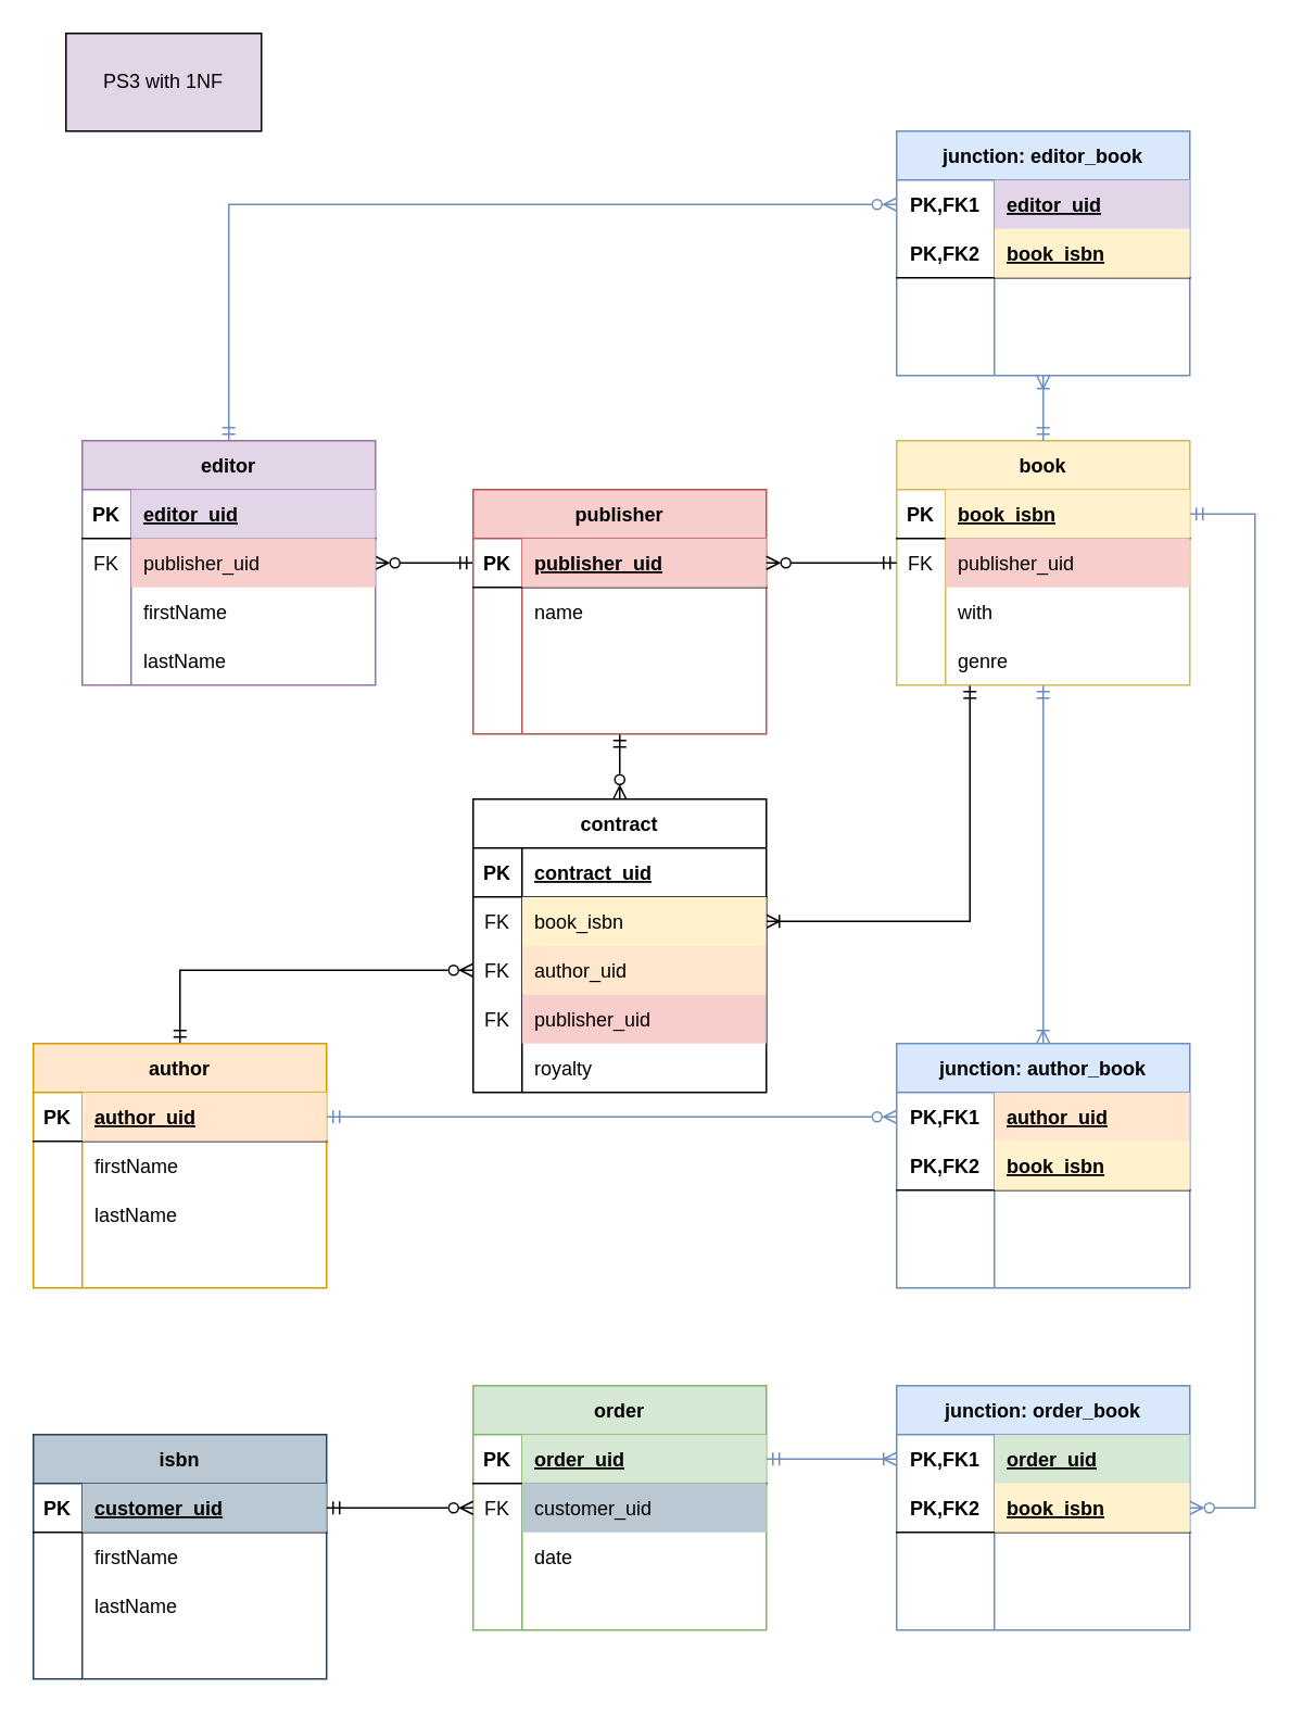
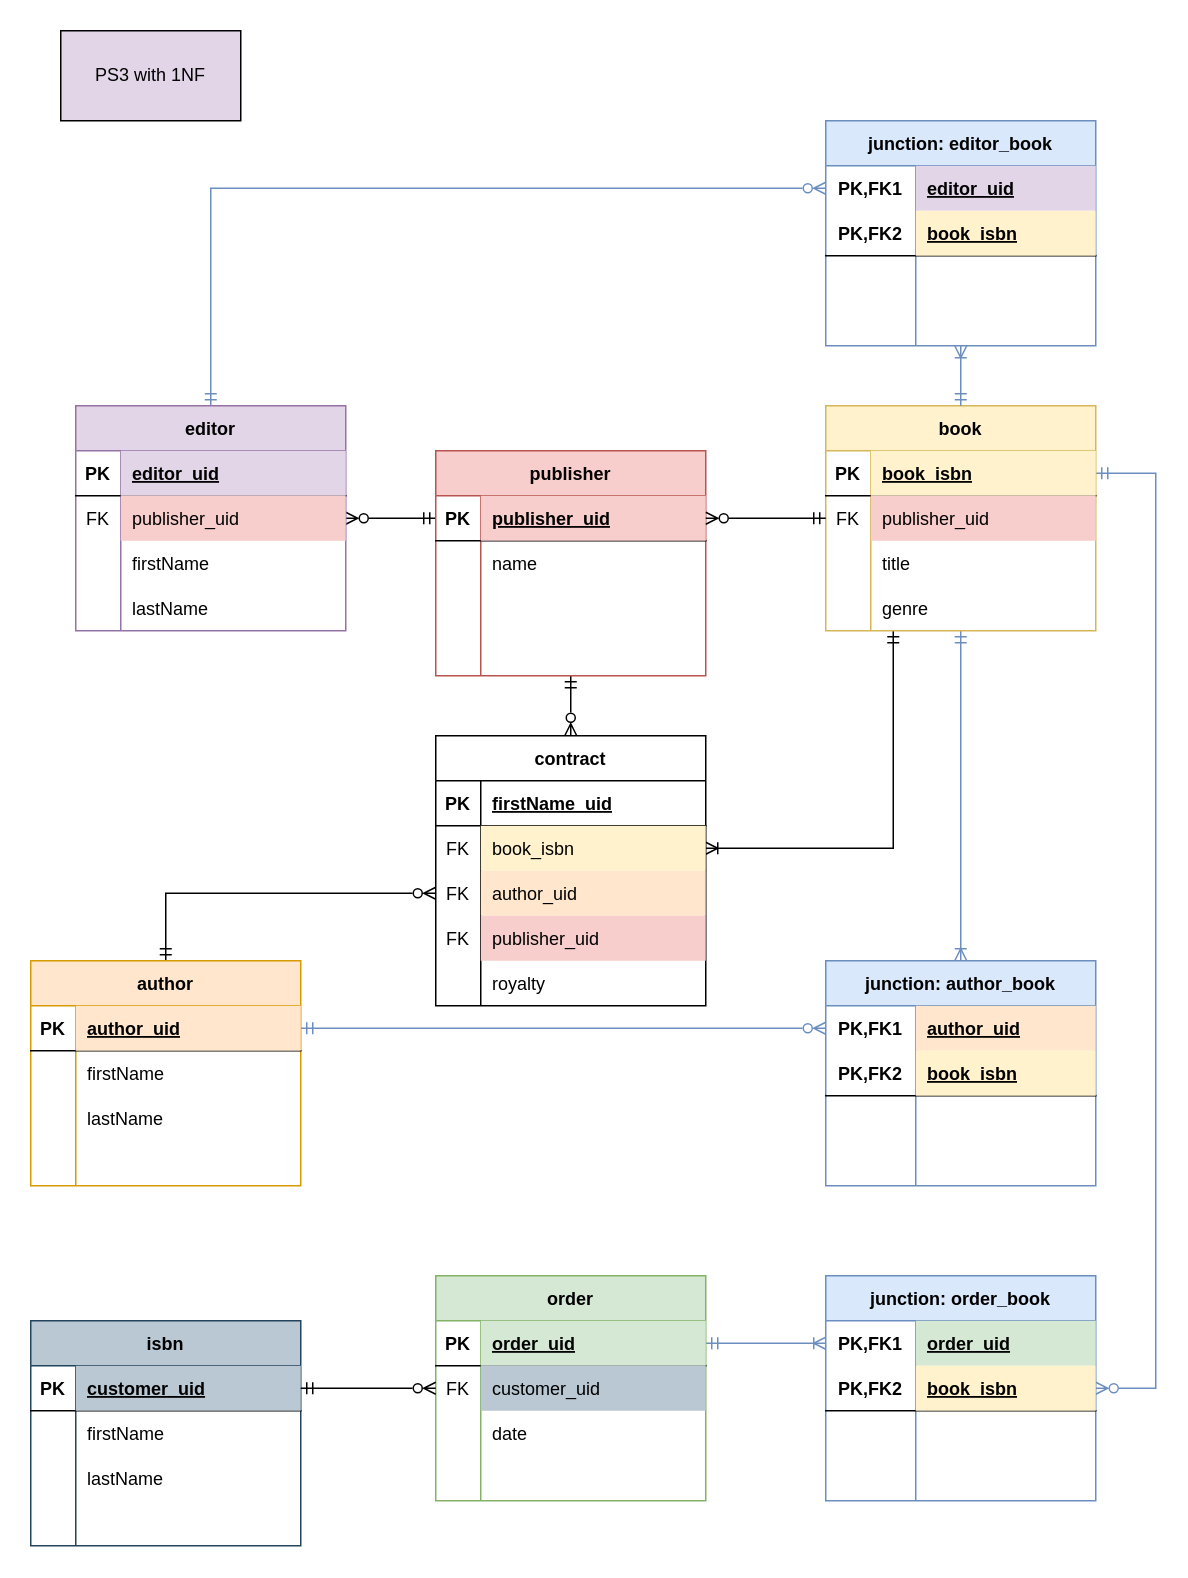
- <mxCell id="58" value="with" style="shape=partialRectangle;connectable=0;fillColor=none;top=0;left=0;bottom=0;right=0;align=left;spacingLeft=6;overflow=hidden;" vertex="1" parent="56"><mxGeometry x="30" width="150" height="30" as="geometry"><mxRectangle width="150" height="30" as="alternateBounds" /></mxGeometry></mxCell>
+ <mxCell id="58" value="title" style="shape=partialRectangle;connectable=0;fillColor=none;top=0;left=0;bottom=0;right=0;align=left;spacingLeft=6;overflow=hidden;" vertex="1" parent="56"><mxGeometry x="30" width="150" height="30" as="geometry"><mxRectangle width="150" height="30" as="alternateBounds" /></mxGeometry></mxCell>
- <mxCell id="92" value="contract_uid" style="shape=partialRectangle;connectable=0;fillColor=none;top=0;left=0;bottom=0;right=0;align=left;spacingLeft=6;fontStyle=5;overflow=hidden;" vertex="1" parent="90"><mxGeometry x="30" width="150" height="30" as="geometry"><mxRectangle width="150" height="30" as="alternateBounds" /></mxGeometry></mxCell>
+ <mxCell id="92" value="firstName_uid" style="shape=partialRectangle;connectable=0;fillColor=none;top=0;left=0;bottom=0;right=0;align=left;spacingLeft=6;fontStyle=5;overflow=hidden;" vertex="1" parent="90"><mxGeometry x="30" width="150" height="30" as="geometry"><mxRectangle width="150" height="30" as="alternateBounds" /></mxGeometry></mxCell>
